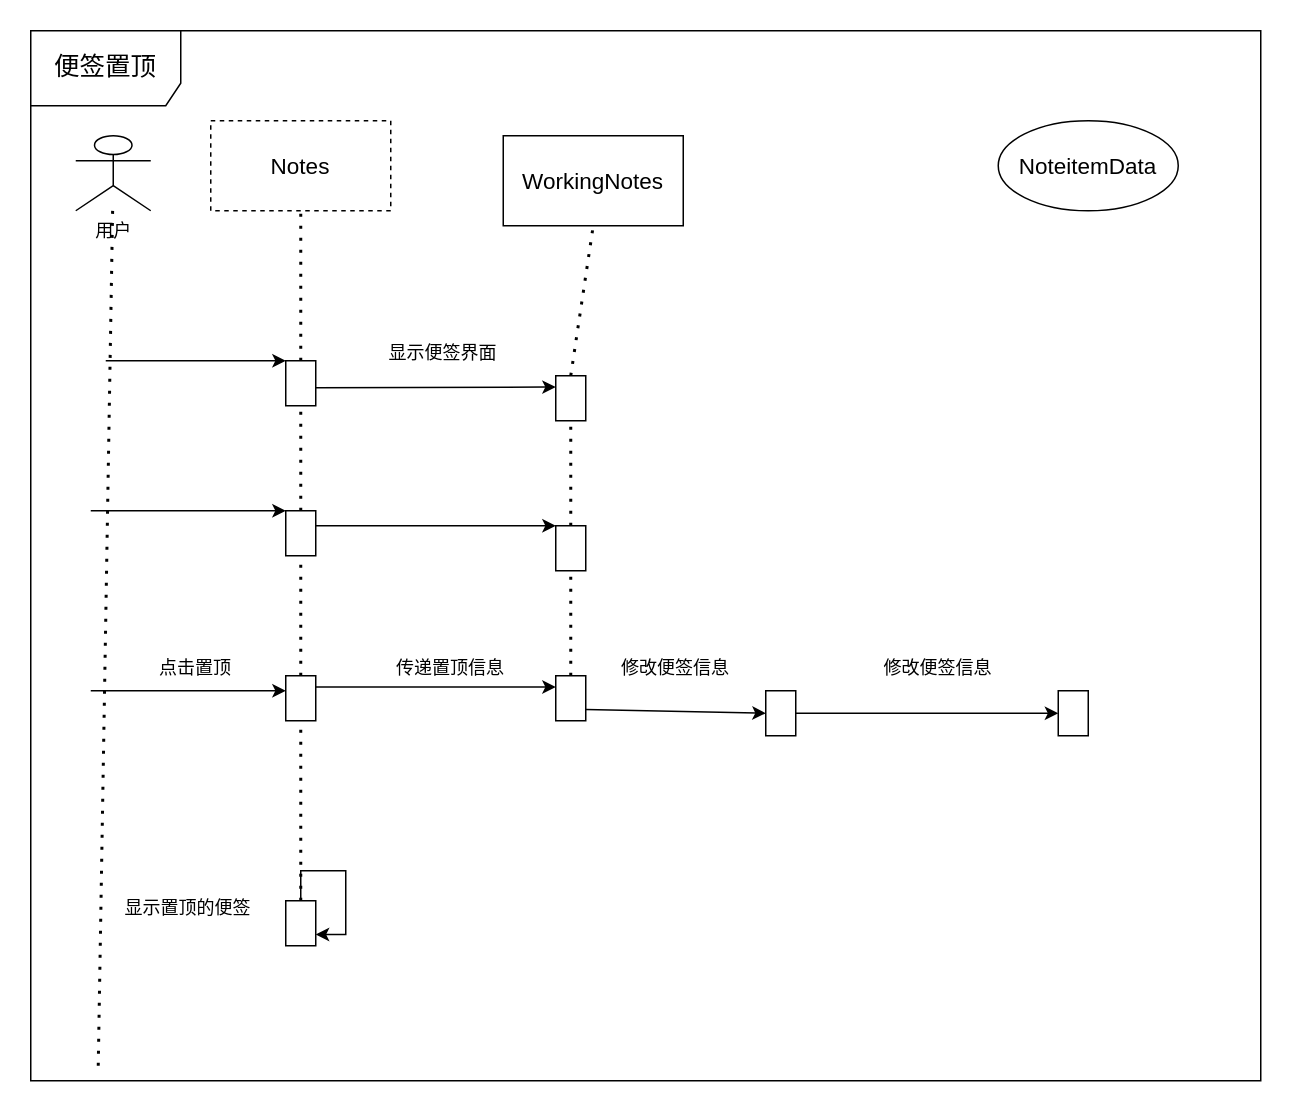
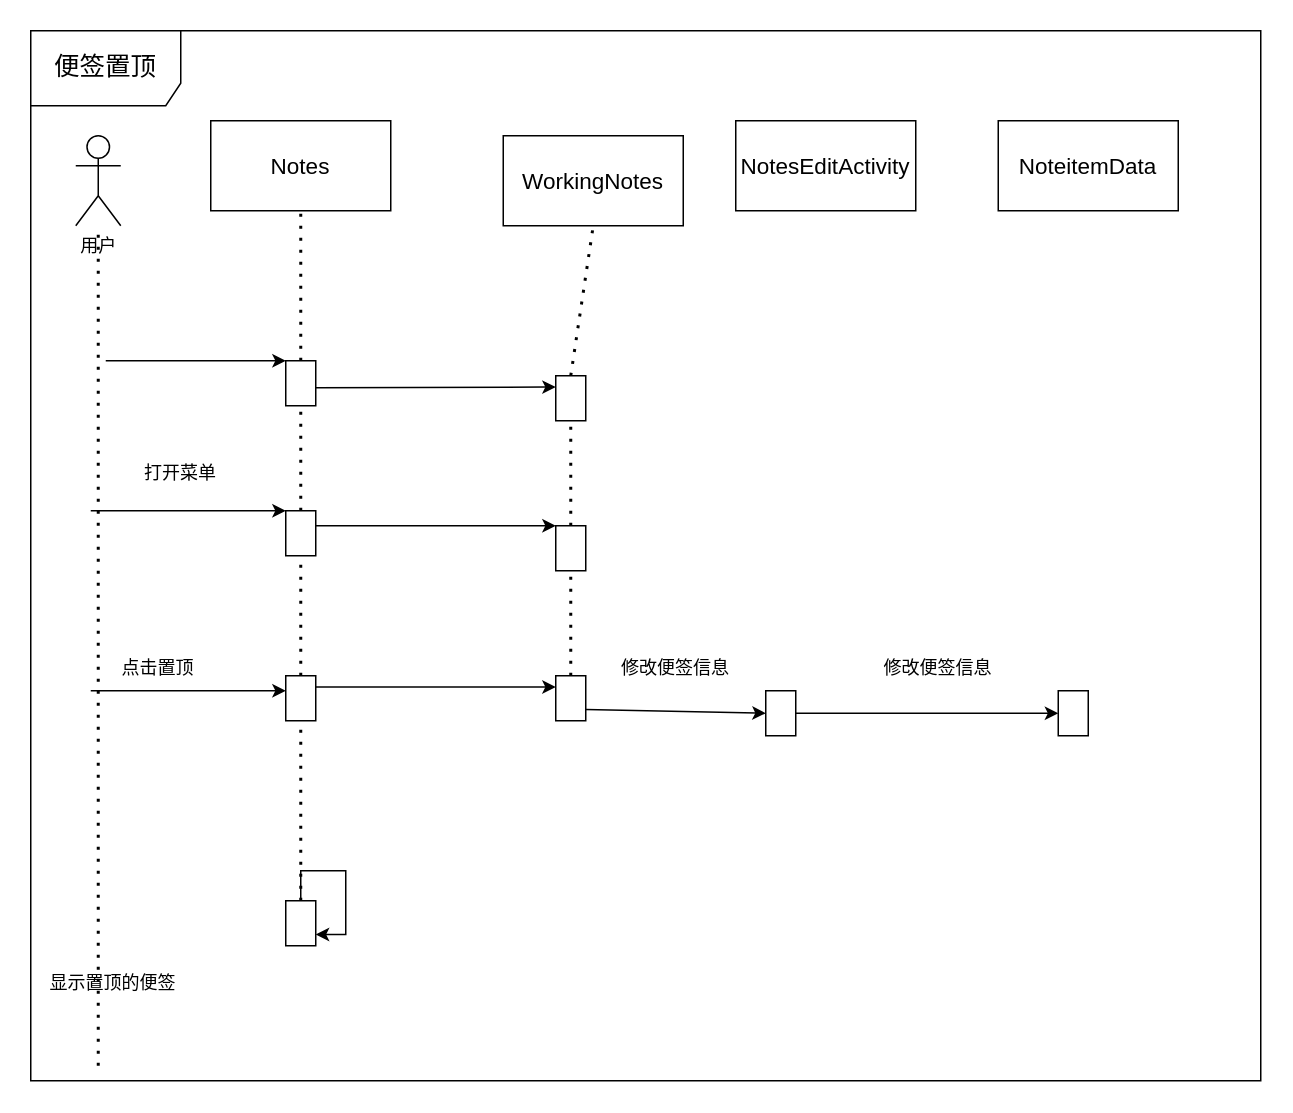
- <mxCell id="3" value="&lt;font style=&quot;font-size: 15px;&quot;&gt;Notes&lt;/font&gt;" style="rounded=0;whiteSpace=wrap;html=1;dashed=1;" parent="1" vertex="1"><mxGeometry x="140" y="80" width="120" height="60" as="geometry" /></mxCell>
+ <mxCell id="3" value="&lt;font style=&quot;font-size: 15px;&quot;&gt;Notes&lt;/font&gt;" style="rounded=0;whiteSpace=wrap;html=1;" parent="1" vertex="1"><mxGeometry x="140" y="80" width="120" height="60" as="geometry" /></mxCell>
+ <mxCell id="5" value="&lt;font style=&quot;font-size: 15px;&quot;&gt;NotesEditActivity&lt;/font&gt;" style="rounded=0;whiteSpace=wrap;html=1;" parent="1" vertex="1"><mxGeometry x="490" y="80" width="120" height="60" as="geometry" /></mxCell>
- <mxCell id="6" value="&lt;font style=&quot;font-size: 15px;&quot;&gt;NoteitemData&lt;/font&gt;" style="ellipse;whiteSpace=wrap;html=1;" parent="1" vertex="1"><mxGeometry x="665" y="80" width="120" height="60" as="geometry" /></mxCell>
+ <mxCell id="6" value="&lt;font style=&quot;font-size: 15px;&quot;&gt;NoteitemData&lt;/font&gt;" style="rounded=0;whiteSpace=wrap;html=1;" parent="1" vertex="1"><mxGeometry x="665" y="80" width="120" height="60" as="geometry" /></mxCell>
- <mxCell id="7" value="用户" style="shape=umlActor;verticalLabelPosition=bottom;verticalAlign=top;html=1;outlineConnect=0;" parent="1" vertex="1"><mxGeometry x="50" y="90" width="50" height="50" as="geometry" /></mxCell>
+ <mxCell id="7" value="用户" style="shape=umlActor;verticalLabelPosition=bottom;verticalAlign=top;html=1;outlineConnect=0;" parent="1" vertex="1"><mxGeometry x="50" y="90" width="30" height="60" as="geometry" /></mxCell>
- <mxCell id="24" value="显示便签界面" style="text;html=1;strokeColor=none;fillColor=none;align=center;verticalAlign=middle;whiteSpace=wrap;rounded=0;" parent="1" vertex="1"><mxGeometry x="250" y="220" width="90" height="30" as="geometry" /></mxCell>
+ <mxCell id="20" value="打开菜单" style="text;html=1;strokeColor=none;fillColor=none;align=center;verticalAlign=middle;whiteSpace=wrap;rounded=0;" parent="1" vertex="1"><mxGeometry x="90" y="300" width="60" height="30" as="geometry" /></mxCell>
- <mxCell id="22" value="点击置顶" style="text;html=1;strokeColor=none;fillColor=none;align=center;verticalAlign=middle;whiteSpace=wrap;rounded=0;" parent="1" vertex="1"><mxGeometry x="100" y="430" width="60" height="30" as="geometry" /></mxCell>
+ <mxCell id="22" value="点击置顶" style="text;html=1;strokeColor=none;fillColor=none;align=center;verticalAlign=middle;whiteSpace=wrap;rounded=0;" parent="1" vertex="1"><mxGeometry x="75" y="430" width="60" height="30" as="geometry" /></mxCell>
- <mxCell id="27" value="传递置顶信息" style="text;html=1;strokeColor=none;fillColor=none;align=center;verticalAlign=middle;whiteSpace=wrap;rounded=0;" parent="1" vertex="1"><mxGeometry x="260" y="430" width="80" height="30" as="geometry" /></mxCell>
- <mxCell id="40" value="显示置顶的便签" style="text;html=1;strokeColor=none;fillColor=none;align=center;verticalAlign=middle;whiteSpace=wrap;rounded=0;" parent="1" vertex="1"><mxGeometry x="80" y="590" width="90" height="30" as="geometry" /></mxCell>
+ <mxCell id="40" value="显示置顶的便签" style="text;html=1;strokeColor=none;fillColor=none;align=center;verticalAlign=middle;whiteSpace=wrap;rounded=0;" parent="1" vertex="1"><mxGeometry x="30" y="640" width="90" height="30" as="geometry" /></mxCell>
